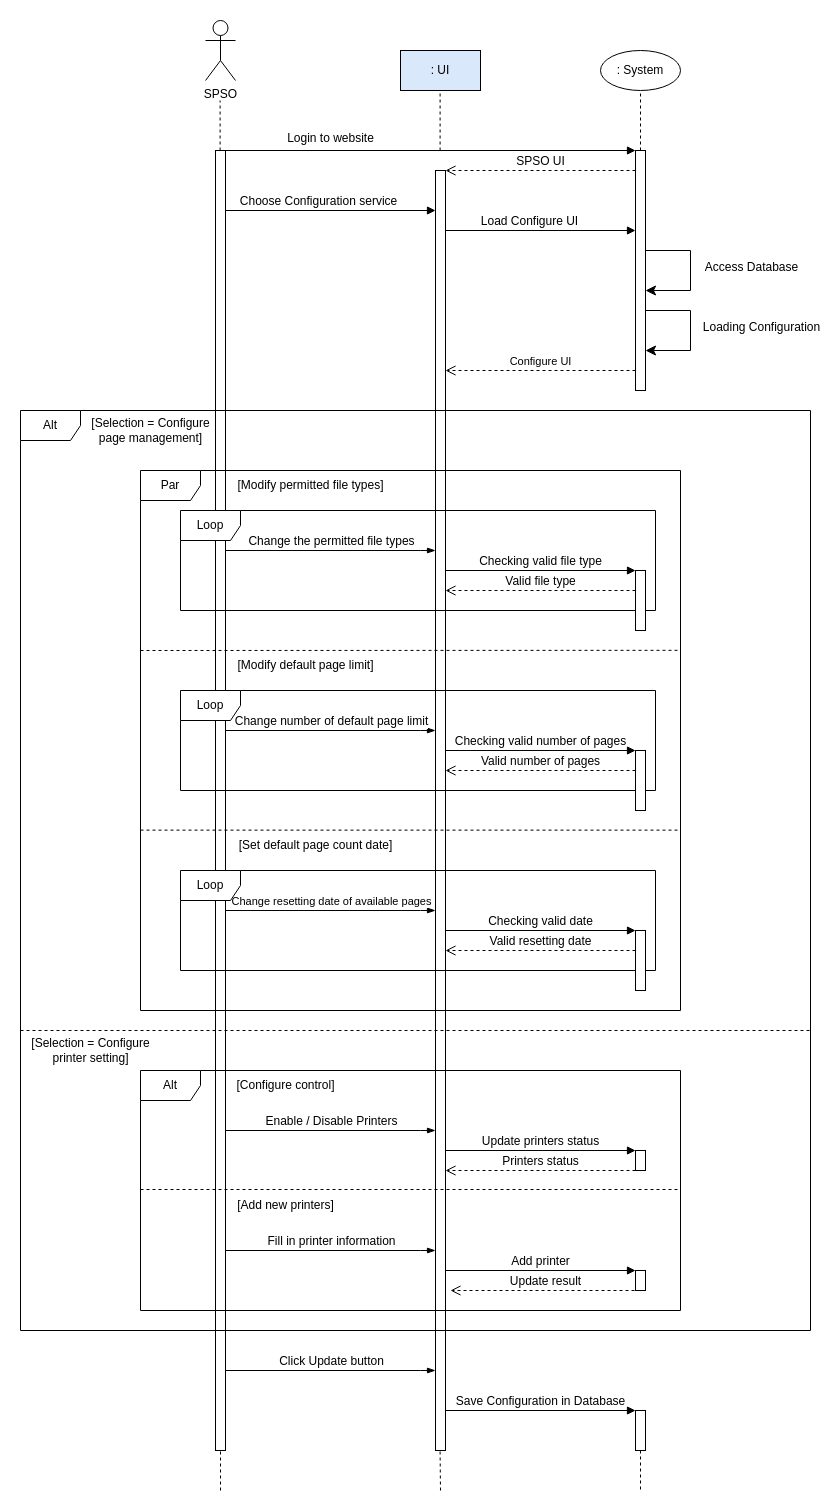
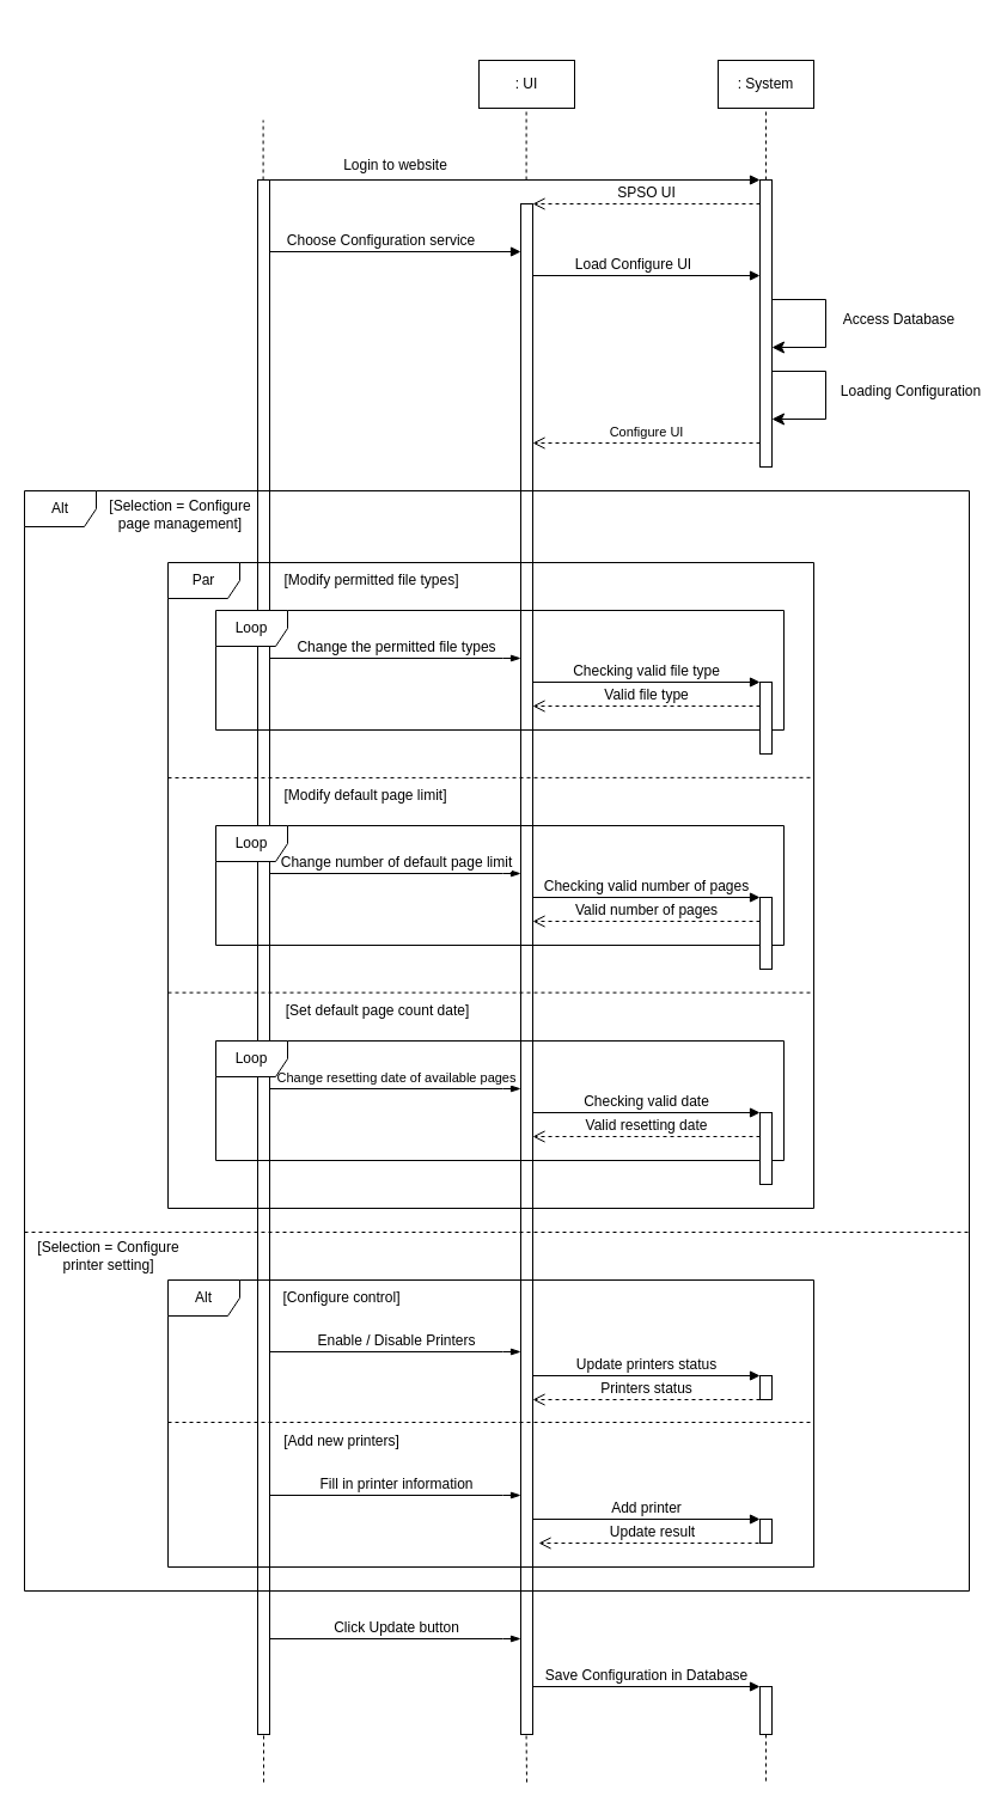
- <mxCell id="4" value="SPSO" style="shape=umlActor;verticalLabelPosition=bottom;verticalAlign=top;html=1;outlineConnect=0;" vertex="1" parent="1"><mxGeometry x="205" y="20" width="30" height="60" as="geometry" /></mxCell>
- <mxCell id="7" value=": UI" style="rounded=0;whiteSpace=wrap;html=1;fillColor=#dae8fc;" vertex="1" parent="1"><mxGeometry x="400" y="50" width="80" height="40" as="geometry" /></mxCell>
+ <mxCell id="7" value=": UI" style="rounded=0;whiteSpace=wrap;html=1;" vertex="1" parent="1"><mxGeometry x="400" y="50" width="80" height="40" as="geometry" /></mxCell>
- <mxCell id="8" value=": System" style="ellipse;whiteSpace=wrap;html=1;" vertex="1" parent="1"><mxGeometry x="600" y="50" width="80" height="40" as="geometry" /></mxCell>
+ <mxCell id="8" value=": System" style="rounded=0;whiteSpace=wrap;html=1;" vertex="1" parent="1"><mxGeometry x="600" y="50" width="80" height="40" as="geometry" /></mxCell>
